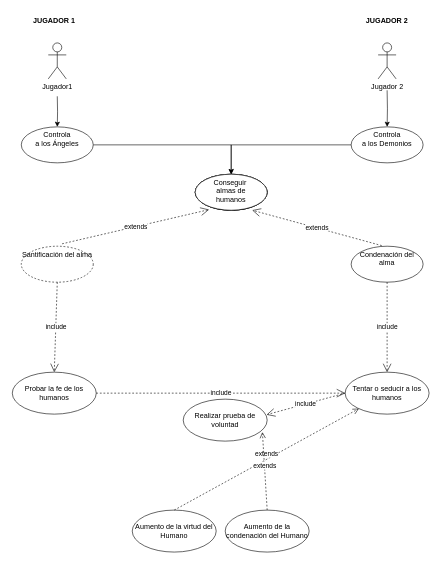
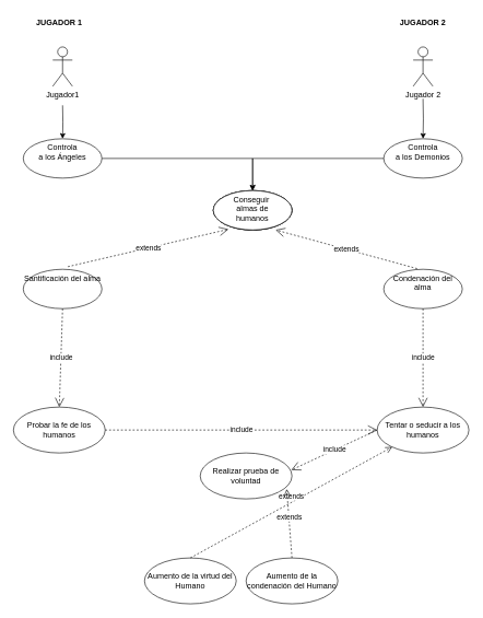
- <mxCell id="10" value="Santificación del alma" style="ellipse;whiteSpace=wrap;html=1;verticalAlign=top;dashed=1;" parent="1" vertex="1"><mxGeometry x="35" y="410" width="120" height="60" as="geometry" /></mxCell>
+ <mxCell id="10" value="Santificación del alma" style="ellipse;whiteSpace=wrap;html=1;verticalAlign=top;" parent="1" vertex="1"><mxGeometry x="35" y="410" width="120" height="60" as="geometry" /></mxCell>
- <mxCell id="22" value="Realizar prueba de voluntad" style="ellipse;whiteSpace=wrap;html=1;" vertex="1" parent="1"><mxGeometry x="305" y="665" width="140" height="70" as="geometry" /></mxCell>
+ <mxCell id="22" value="Realizar prueba de voluntad" style="ellipse;whiteSpace=wrap;html=1;" vertex="1" parent="1"><mxGeometry x="305" y="690" width="140" height="70" as="geometry" /></mxCell>
